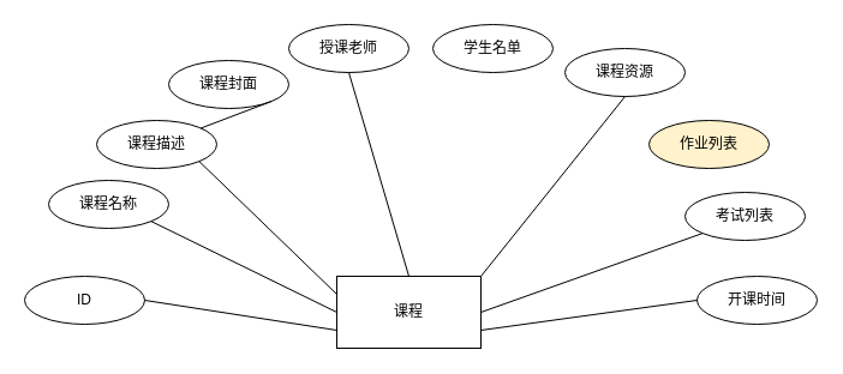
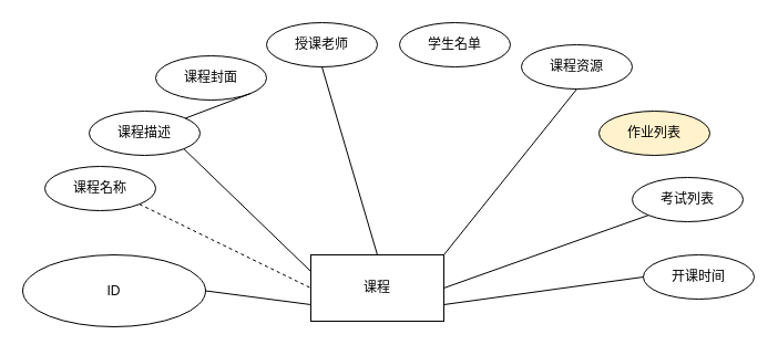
- <mxCell id="14" value="" style="endArrow=none;html=1;rounded=0;exitX=1;exitY=1;exitDx=0;exitDy=0;entryX=0;entryY=0.5;entryDx=0;entryDy=0;" edge="1" parent="1" source="3" target="2"><mxGeometry relative="1" as="geometry"><mxPoint x="250" y="130" as="sourcePoint" /><mxPoint x="410" y="130" as="targetPoint" /></mxGeometry></mxCell>
+ <mxCell id="14" value="" style="endArrow=none;html=1;rounded=0;exitX=1;exitY=1;exitDx=0;exitDy=0;entryX=0;entryY=0.5;entryDx=0;entryDy=0;dashed=1;" edge="1" parent="1" source="3" target="2"><mxGeometry relative="1" as="geometry"><mxPoint x="250" y="130" as="sourcePoint" /><mxPoint x="410" y="130" as="targetPoint" /></mxGeometry></mxCell>
- <mxCell id="12" value="ID" style="ellipse;whiteSpace=wrap;html=1;align=center;" vertex="1" parent="1"><mxGeometry x="20" y="230" width="100" height="40" as="geometry" /></mxCell>
+ <mxCell id="12" value="ID" style="ellipse;whiteSpace=wrap;html=1;align=center;" vertex="1" parent="1"><mxGeometry x="20" y="230" width="165" height="65" as="geometry" /></mxCell>
